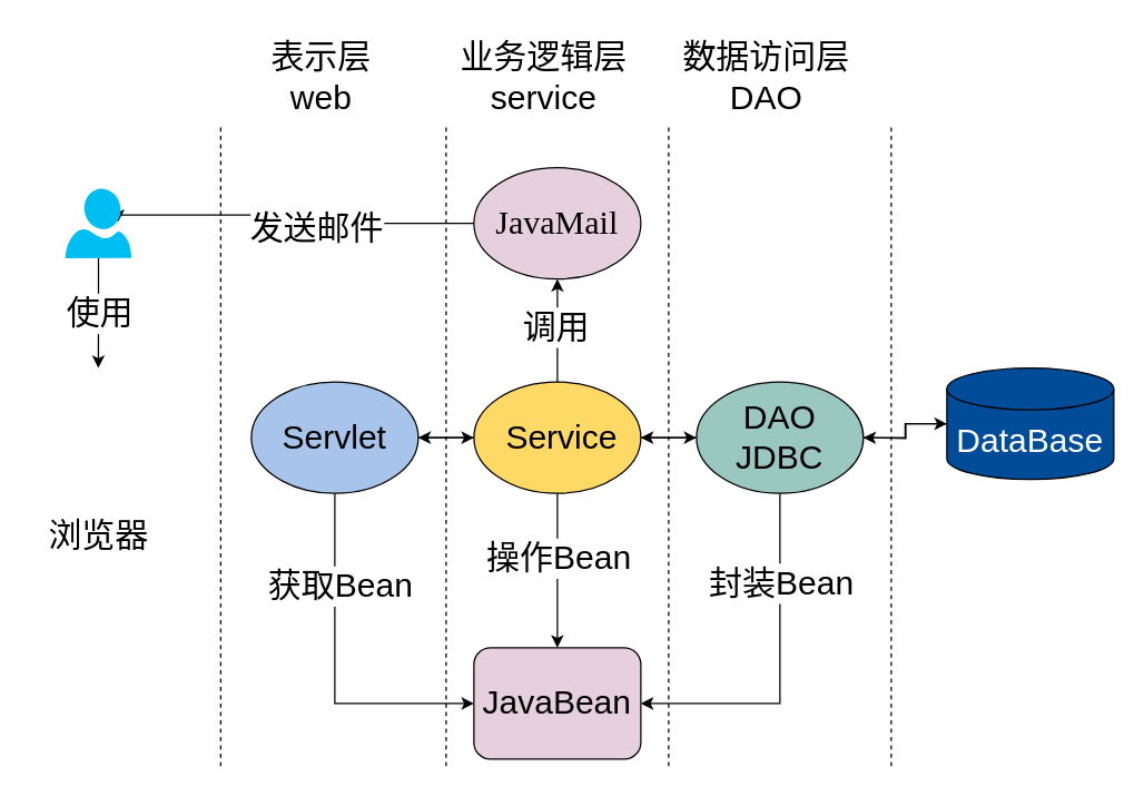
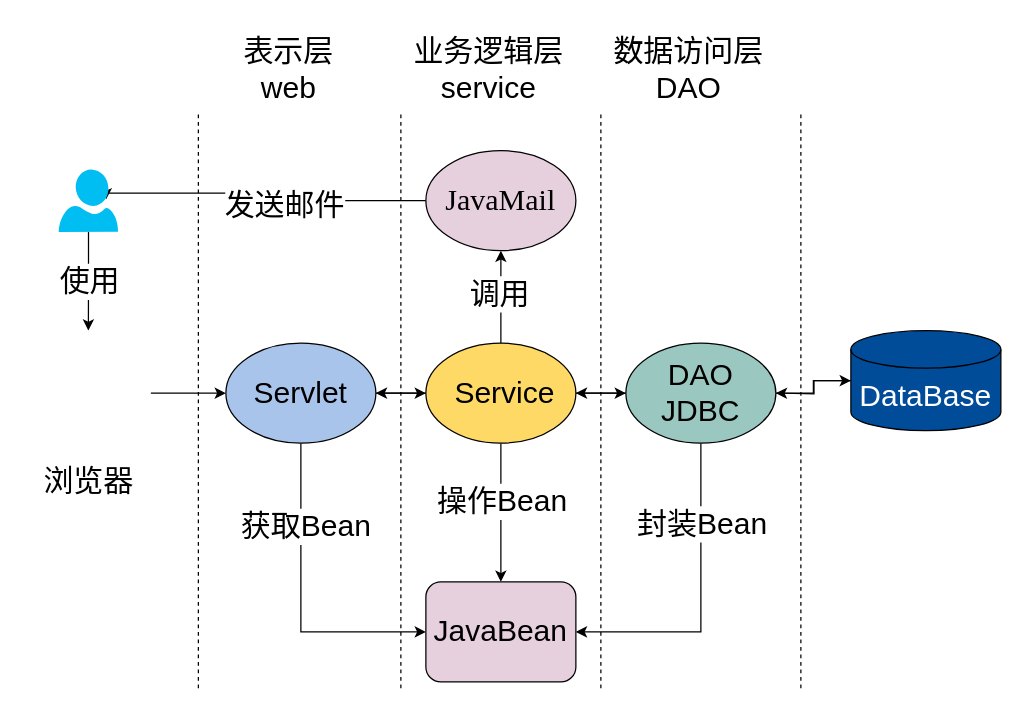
+ <mxCell id="2" style="edgeStyle=orthogonalEdgeStyle;rounded=0;orthogonalLoop=1;jettySize=auto;html=1;entryX=0;entryY=0.5;entryDx=0;entryDy=0;labelBackgroundColor=#3399FF;labelBorderColor=#3399FF;fontSize=24;fontColor=#FFFFFF;fillColor=#3399FF;" edge="1" parent="1" source="3" target="11"><mxGeometry relative="1" as="geometry" /></mxCell>
